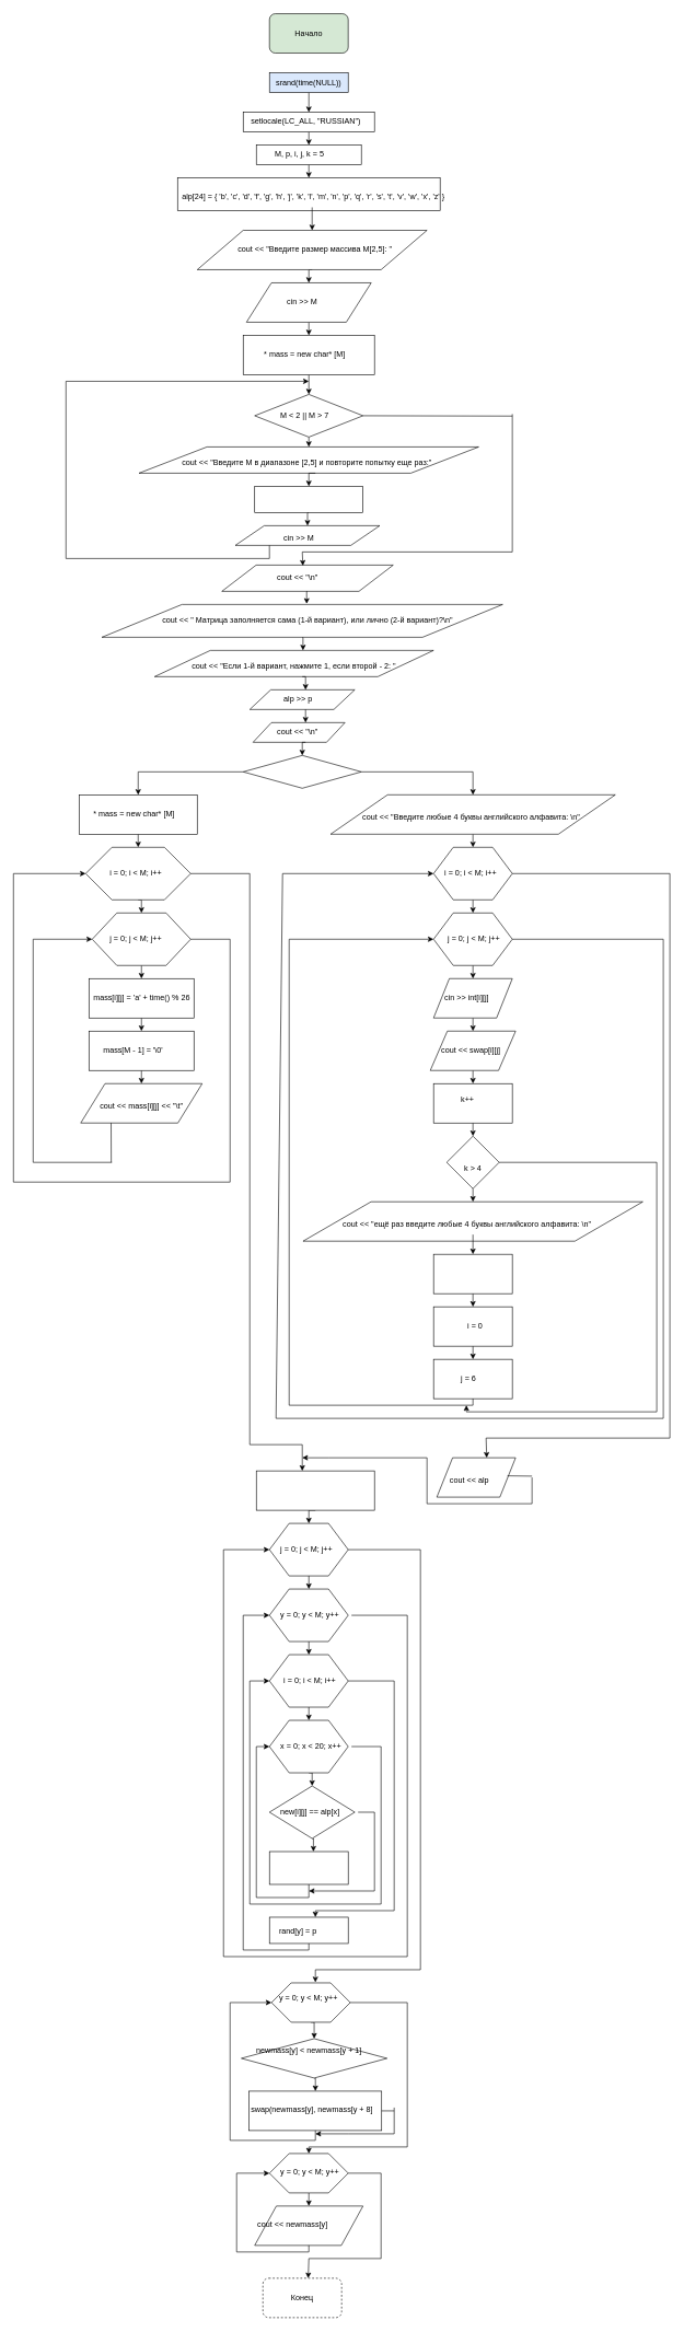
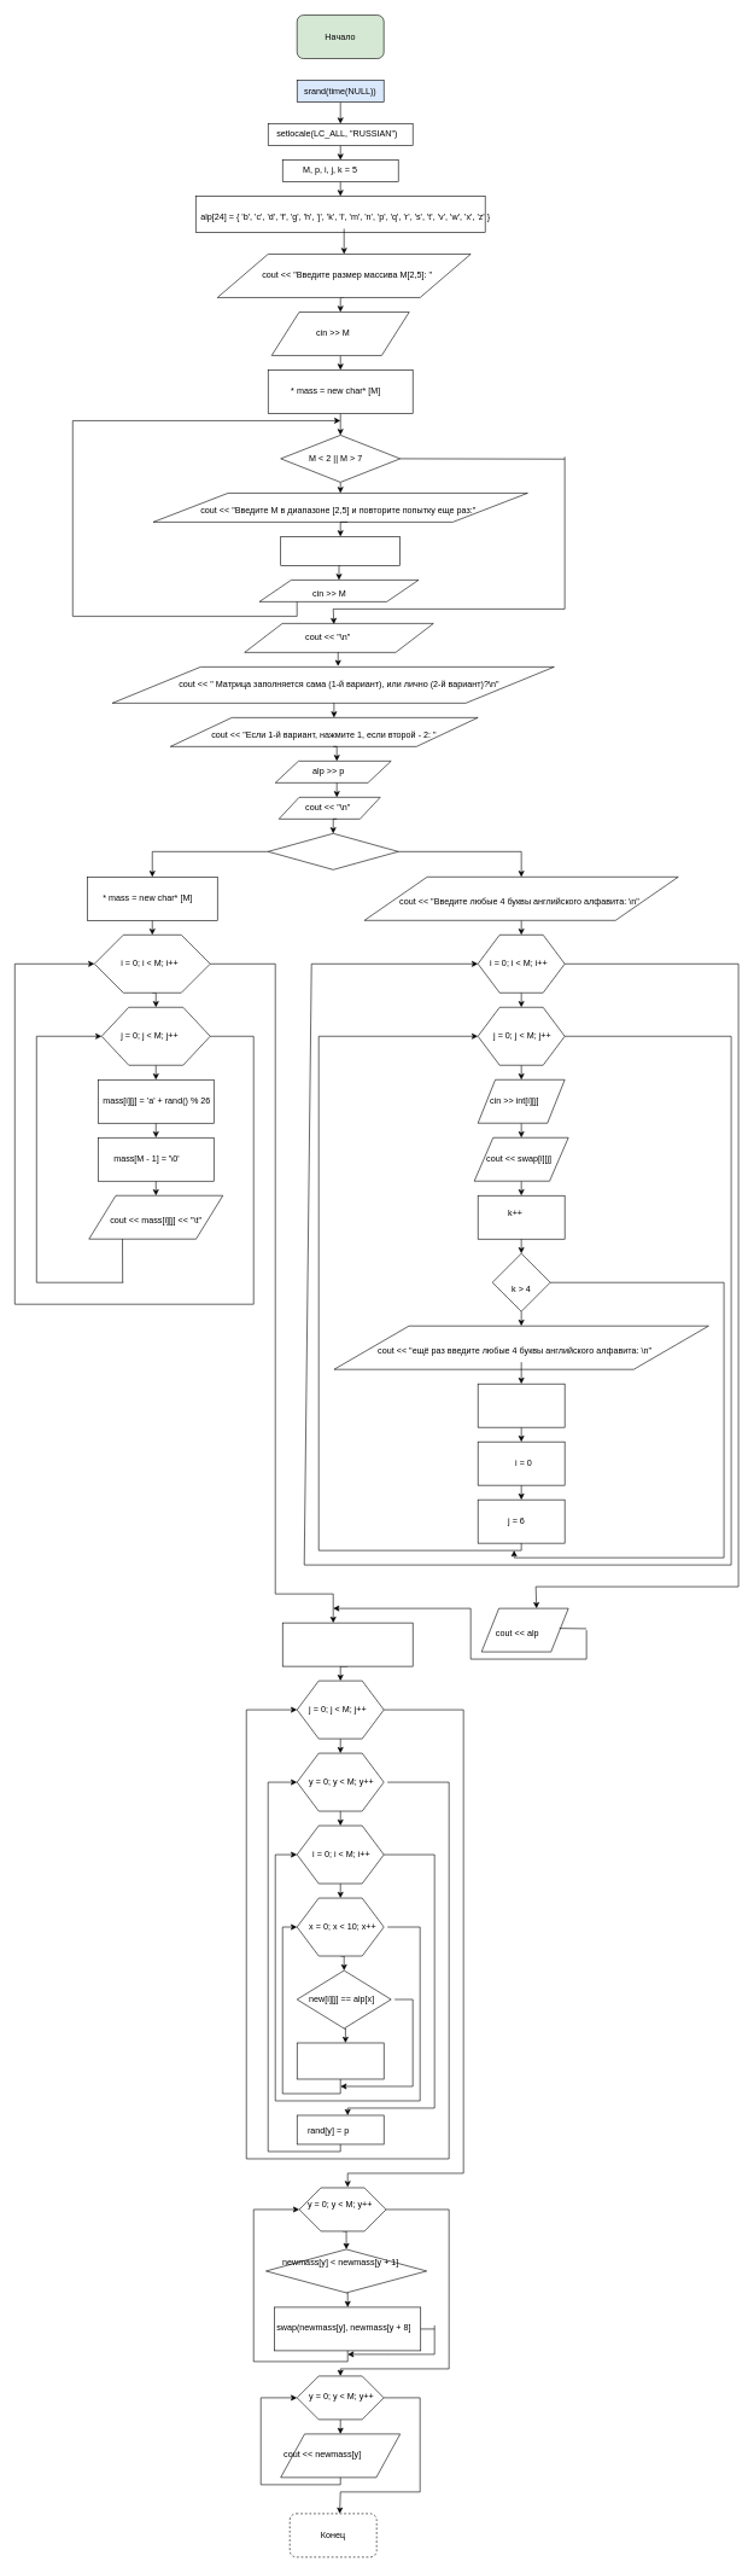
- <mxCell id="110" value="mass[i][j] = 'a' + time() % 26" style="text;html=1;fontFamily=Helvetica;" vertex="1" parent="1"><mxGeometry x="140" y="1505" width="180" height="30" as="geometry" /></mxCell>
+ <mxCell id="110" value="mass[i][j] = 'a' + rand() % 26" style="text;html=1;fontFamily=Helvetica;" vertex="1" parent="1"><mxGeometry x="140" y="1505" width="180" height="30" as="geometry" /></mxCell>
- <mxCell id="128" value="x = 0; x &lt; 20; x++" style="text;html=1;fontFamily=Helvetica;" vertex="1" parent="1"><mxGeometry x="425" y="2645" width="110" height="30" as="geometry" /></mxCell>
+ <mxCell id="128" value="x = 0; x &lt; 10; x++" style="text;html=1;fontFamily=Helvetica;" vertex="1" parent="1"><mxGeometry x="425" y="2645" width="110" height="30" as="geometry" /></mxCell>
